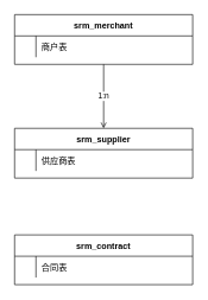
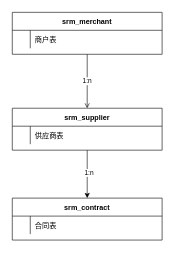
+ <mxCell id="7" style="edgeStyle=orthogonalEdgeStyle;rounded=0;orthogonalLoop=1;jettySize=auto;html=1;" edge="1" parent="1" source="9" target="13"><mxGeometry relative="1" as="geometry" /></mxCell>
+ <mxCell id="8" value="1:n" style="edgeLabel;html=1;align=center;verticalAlign=middle;resizable=0;points=[];" vertex="1" connectable="0" parent="7"><mxGeometry x="-0.075" y="2" relative="1" as="geometry"><mxPoint as="offset" /></mxGeometry></mxCell>
